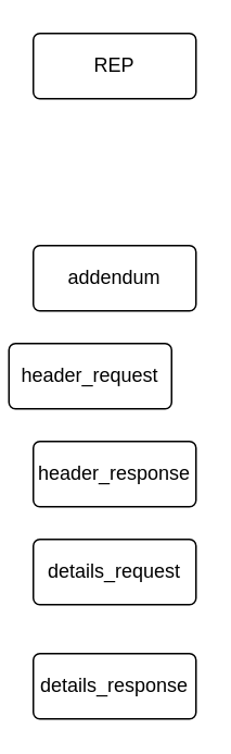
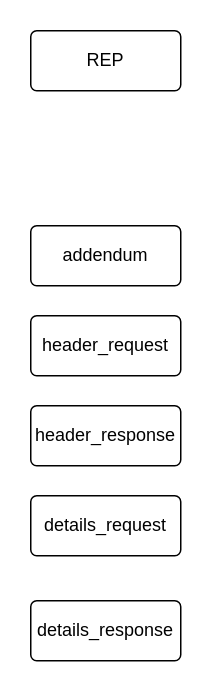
- <mxCell id="4" value="header_request" style="rounded=1;arcSize=10;whiteSpace=wrap;html=1;align=center;" parent="1" vertex="1"><mxGeometry x="5" y="210" width="100" height="40" as="geometry" /></mxCell>
+ <mxCell id="4" value="header_request" style="rounded=1;arcSize=10;whiteSpace=wrap;html=1;align=center;" parent="1" vertex="1"><mxGeometry x="20" y="210" width="100" height="40" as="geometry" /></mxCell>
